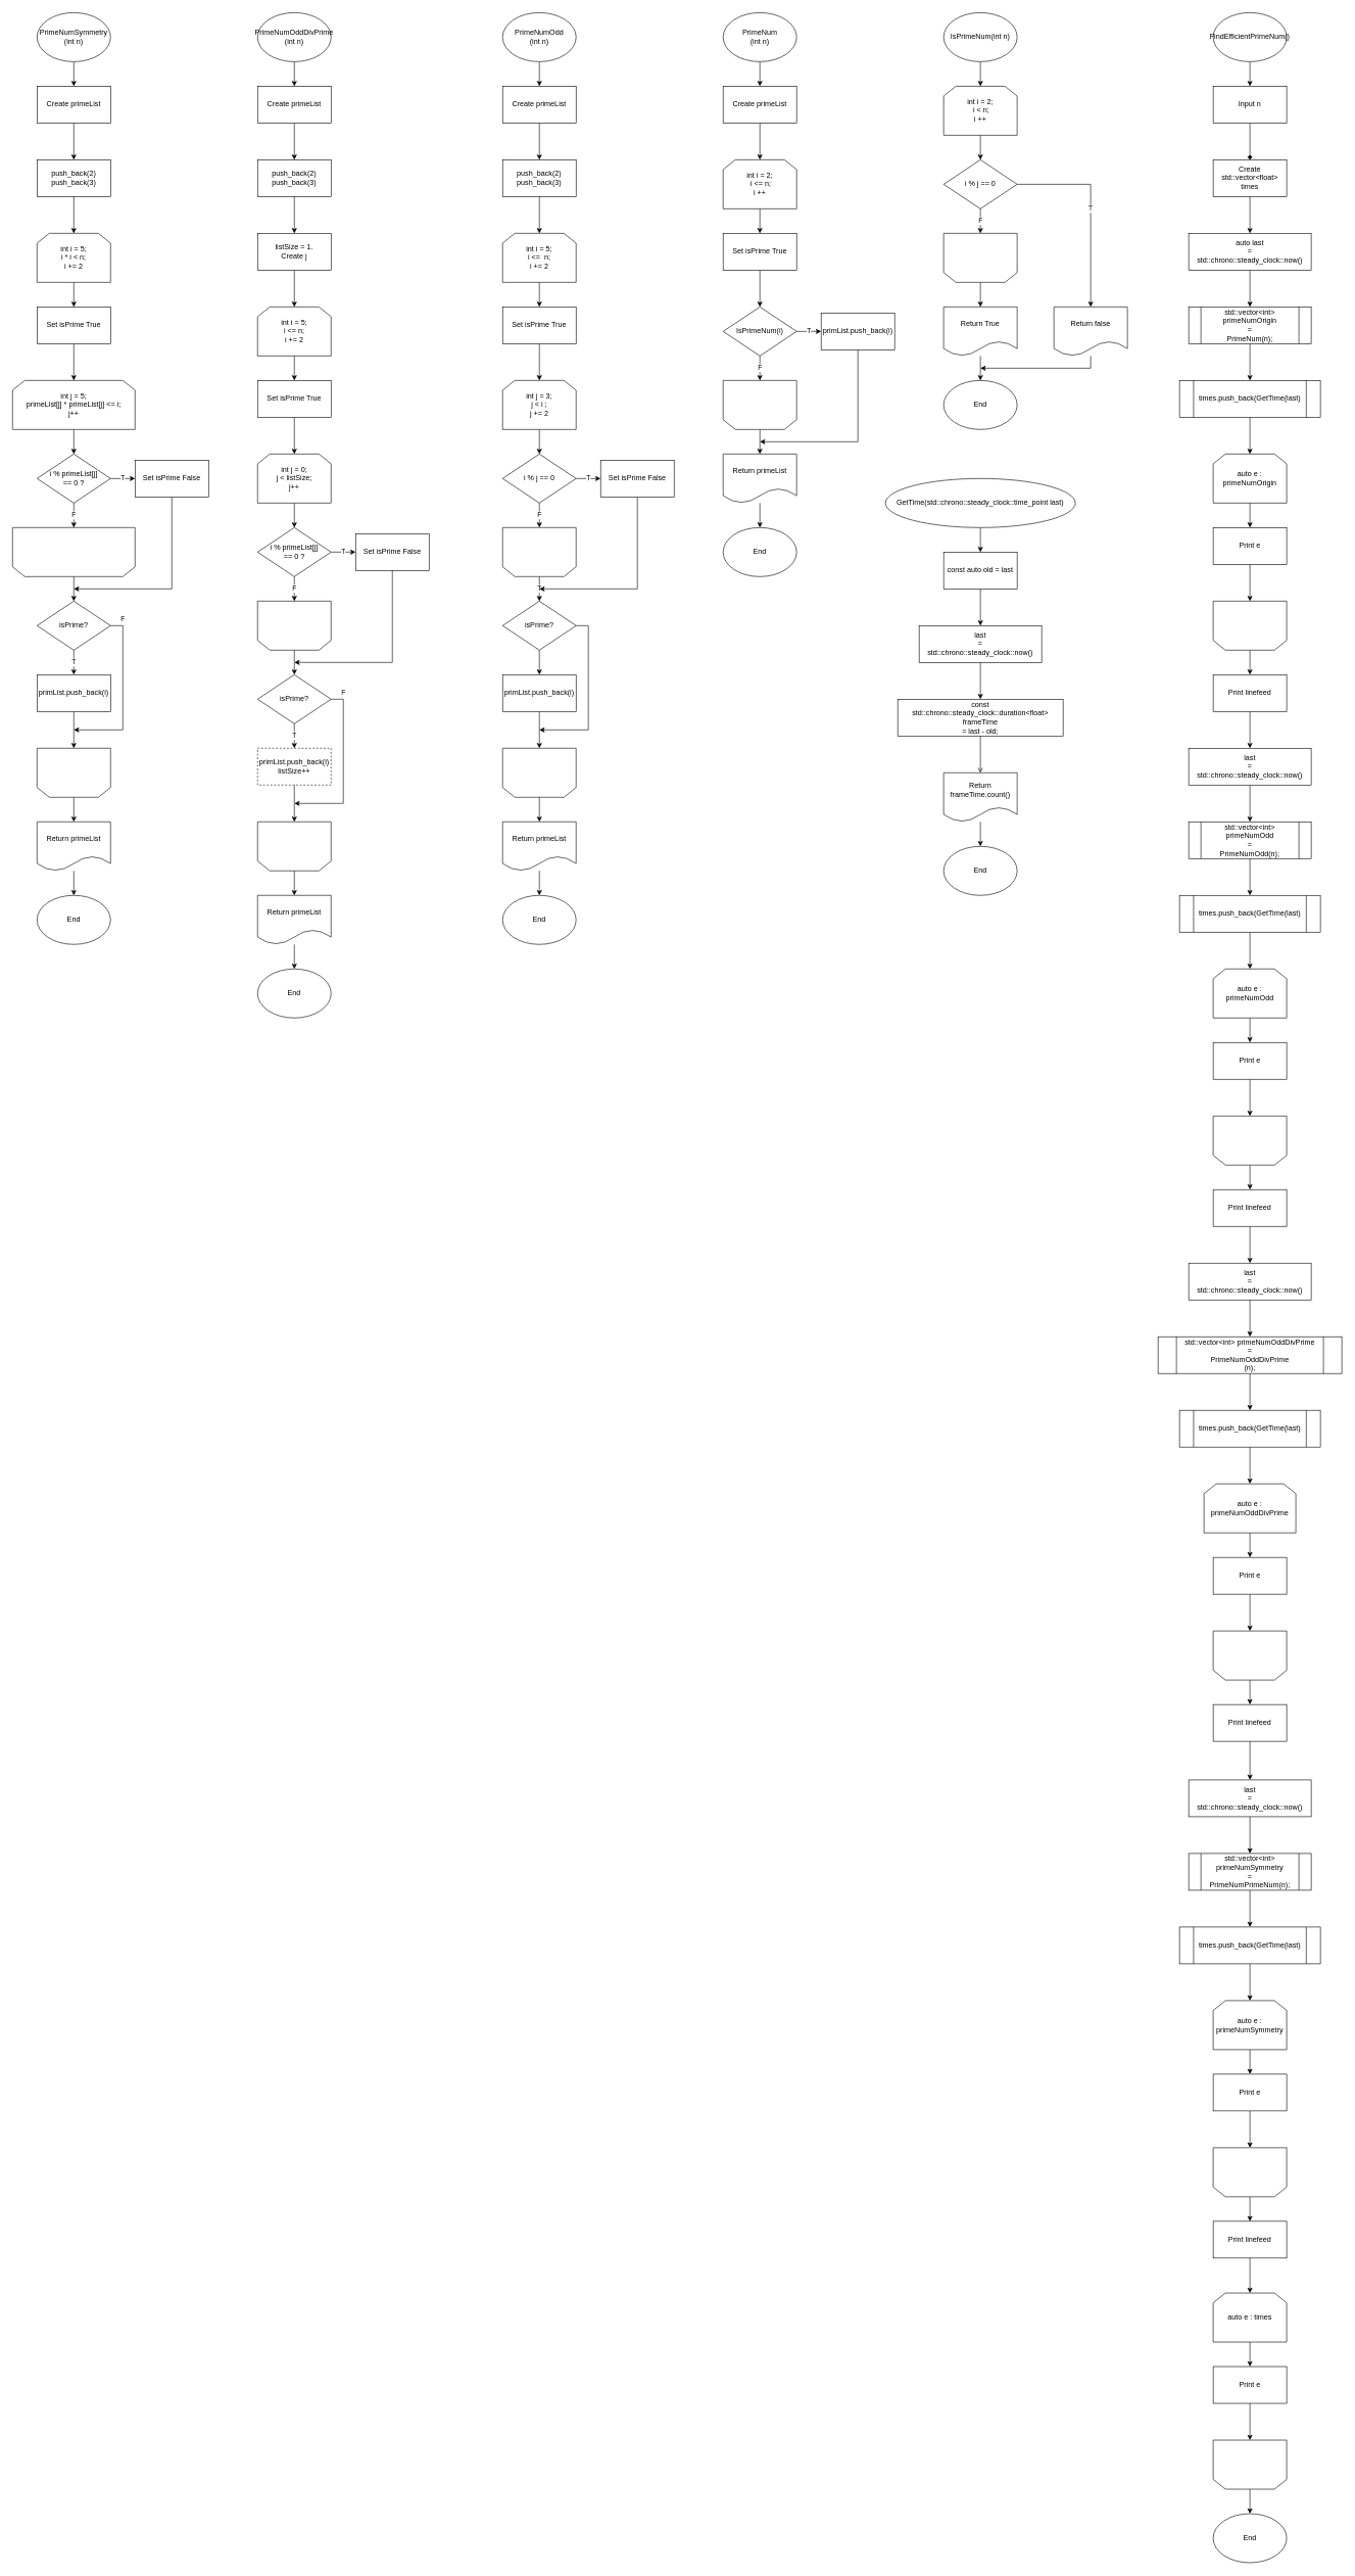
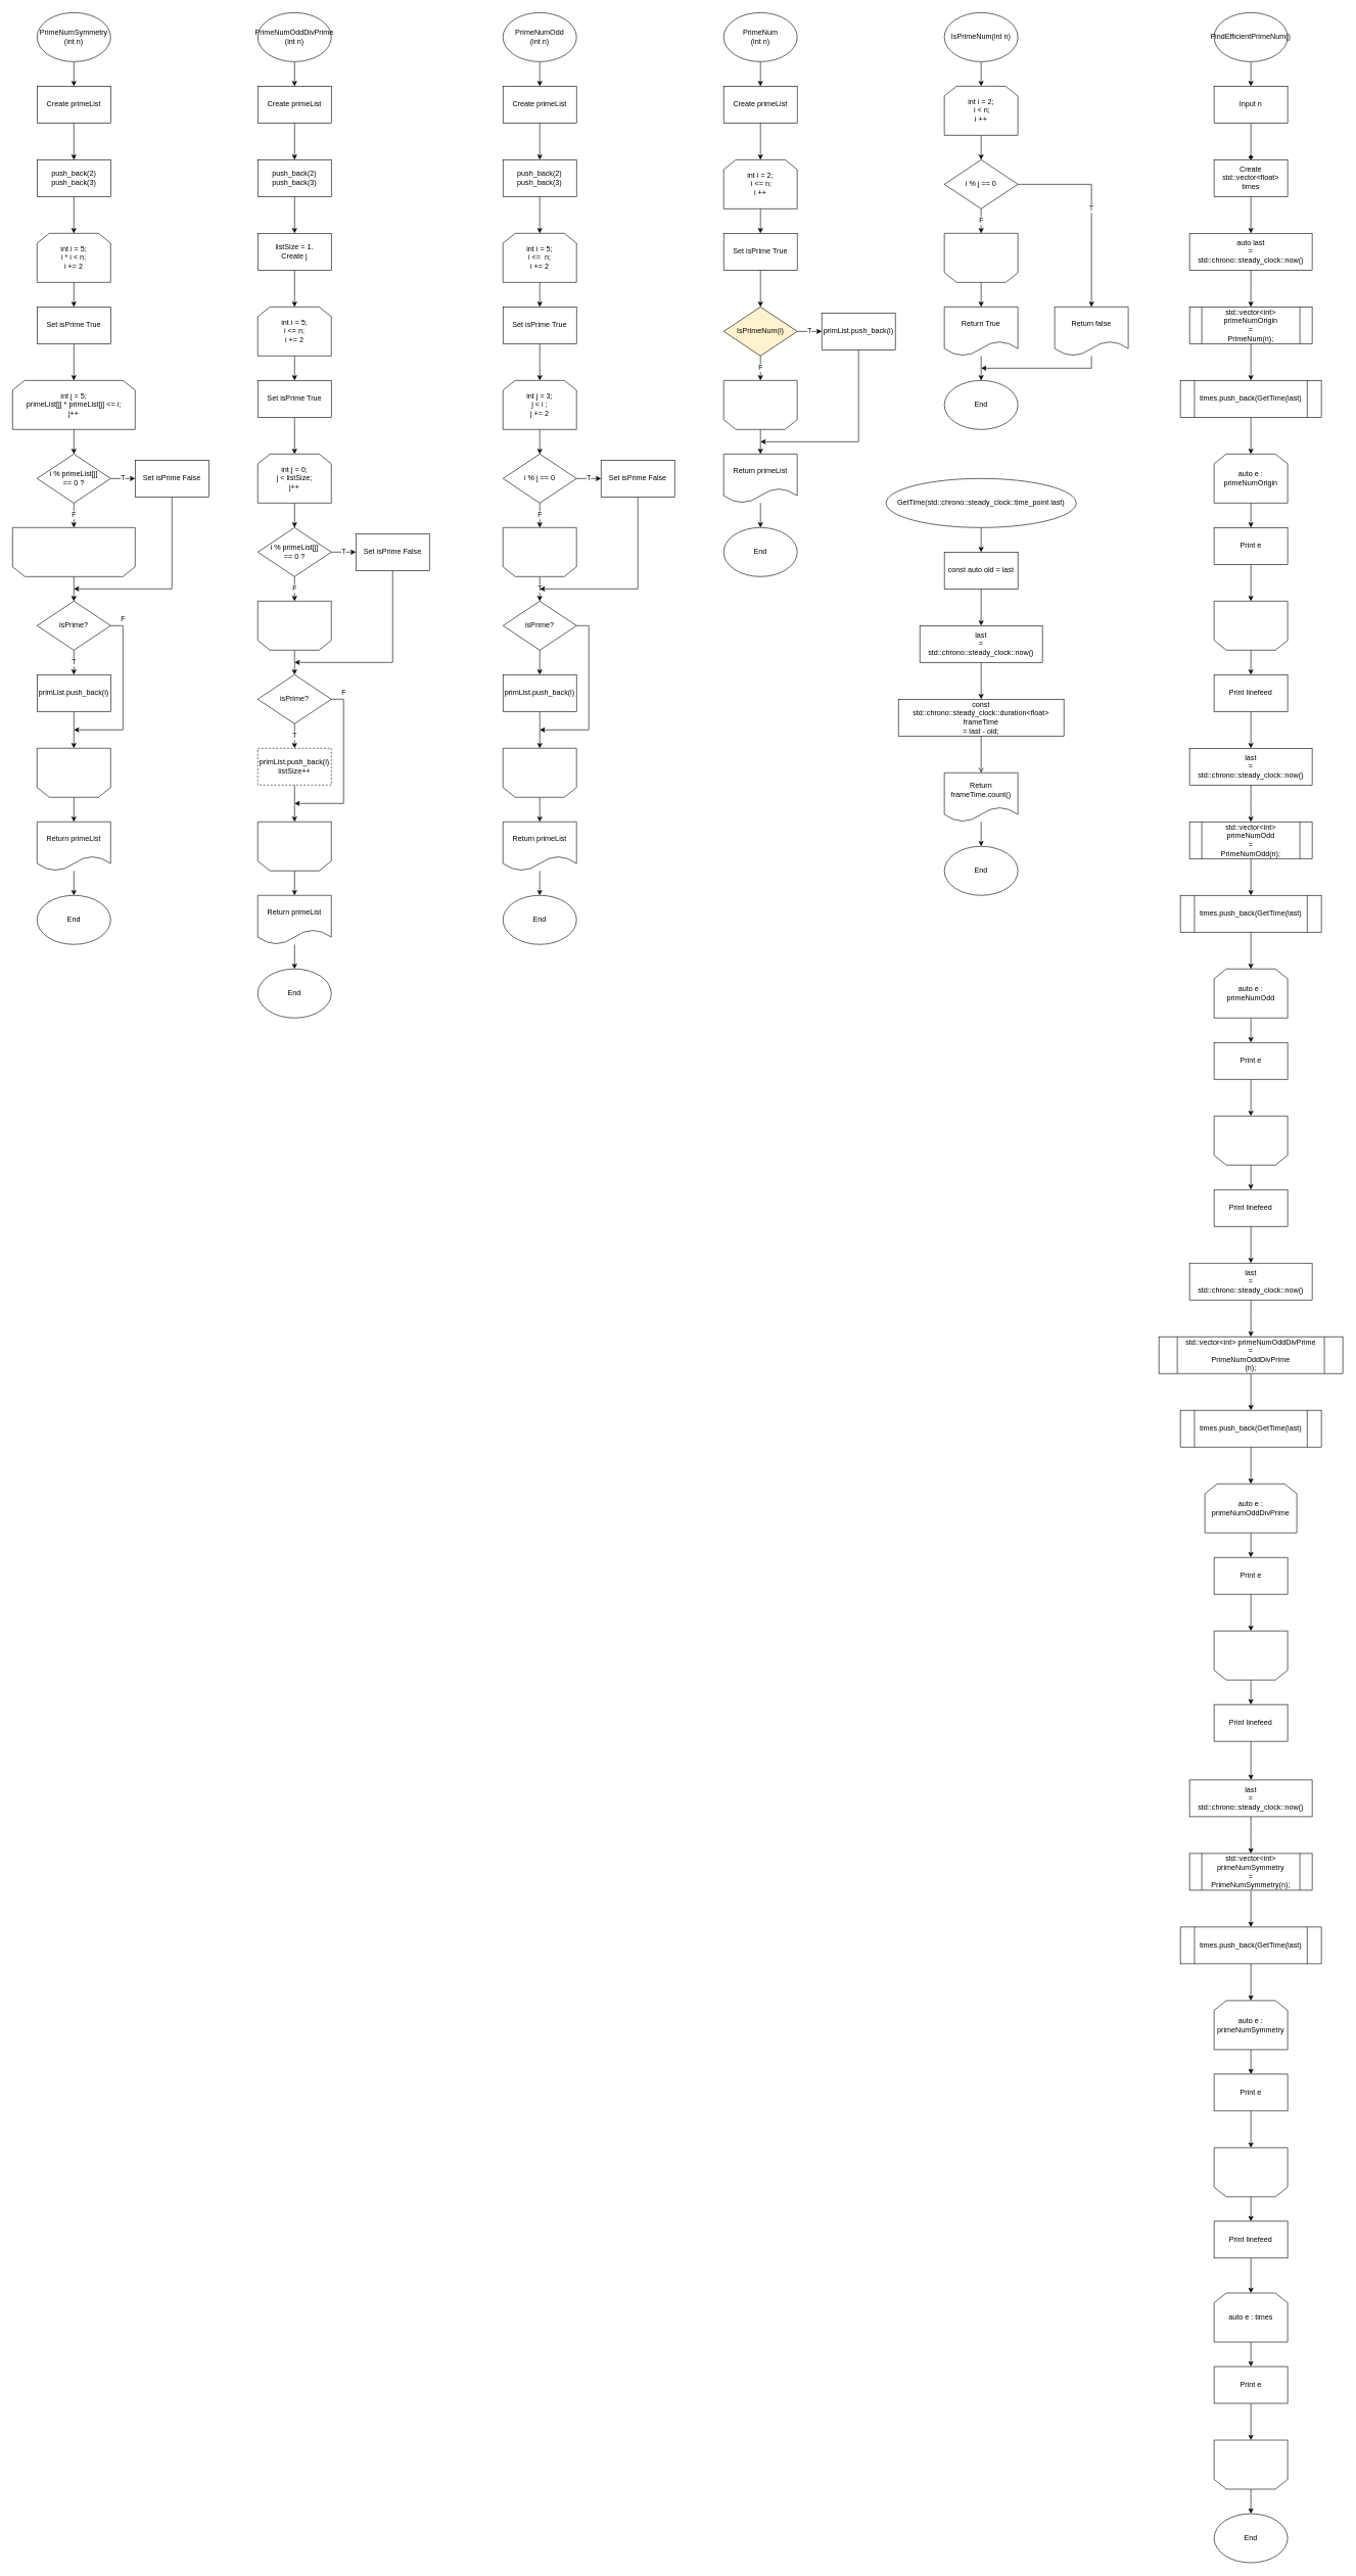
- <mxCell id="115" value="IsPrimeNum(i)" style="rhombus;whiteSpace=wrap;html=1;" vertex="1" parent="1"><mxGeometry x="1180" y="500" width="120" height="80" as="geometry" /></mxCell>
+ <mxCell id="115" value="IsPrimeNum(i)" style="rhombus;whiteSpace=wrap;html=1;fillColor=#fff2cc;" vertex="1" parent="1"><mxGeometry x="1180" y="500" width="120" height="80" as="geometry" /></mxCell>
- <mxCell id="185" value="&lt;span style=&quot;&quot;&gt;std::vector&amp;lt;int&amp;gt; primeNumSymmetry&lt;/span&gt;&lt;br style=&quot;&quot;&gt;&lt;span style=&quot;&quot;&gt;=&lt;/span&gt;&lt;br style=&quot;&quot;&gt;&lt;span style=&quot;&quot;&gt;PrimeNum&lt;/span&gt;PrimeNum&lt;span style=&quot;&quot;&gt;(n);&lt;/span&gt;" style="shape=process;whiteSpace=wrap;html=1;backgroundOutline=1;" vertex="1" parent="1"><mxGeometry x="1940" y="3023" width="200" height="60" as="geometry" /></mxCell>
+ <mxCell id="185" value="&lt;span style=&quot;&quot;&gt;std::vector&amp;lt;int&amp;gt; primeNumSymmetry&lt;/span&gt;&lt;br style=&quot;&quot;&gt;&lt;span style=&quot;&quot;&gt;=&lt;/span&gt;&lt;br style=&quot;&quot;&gt;&lt;span style=&quot;&quot;&gt;PrimeNum&lt;/span&gt;Symmetry&lt;span style=&quot;&quot;&gt;(n);&lt;/span&gt;" style="shape=process;whiteSpace=wrap;html=1;backgroundOutline=1;" vertex="1" parent="1"><mxGeometry x="1940" y="3023" width="200" height="60" as="geometry" /></mxCell>
